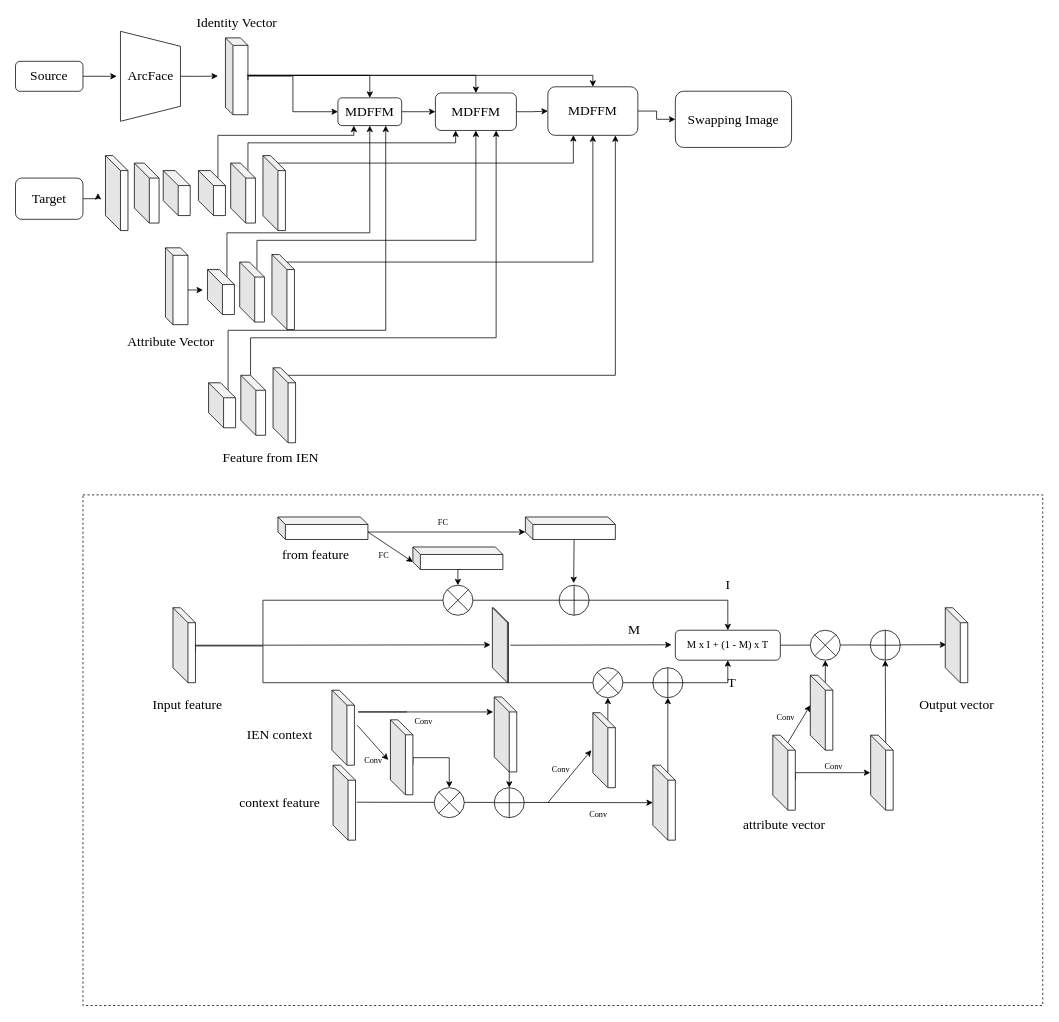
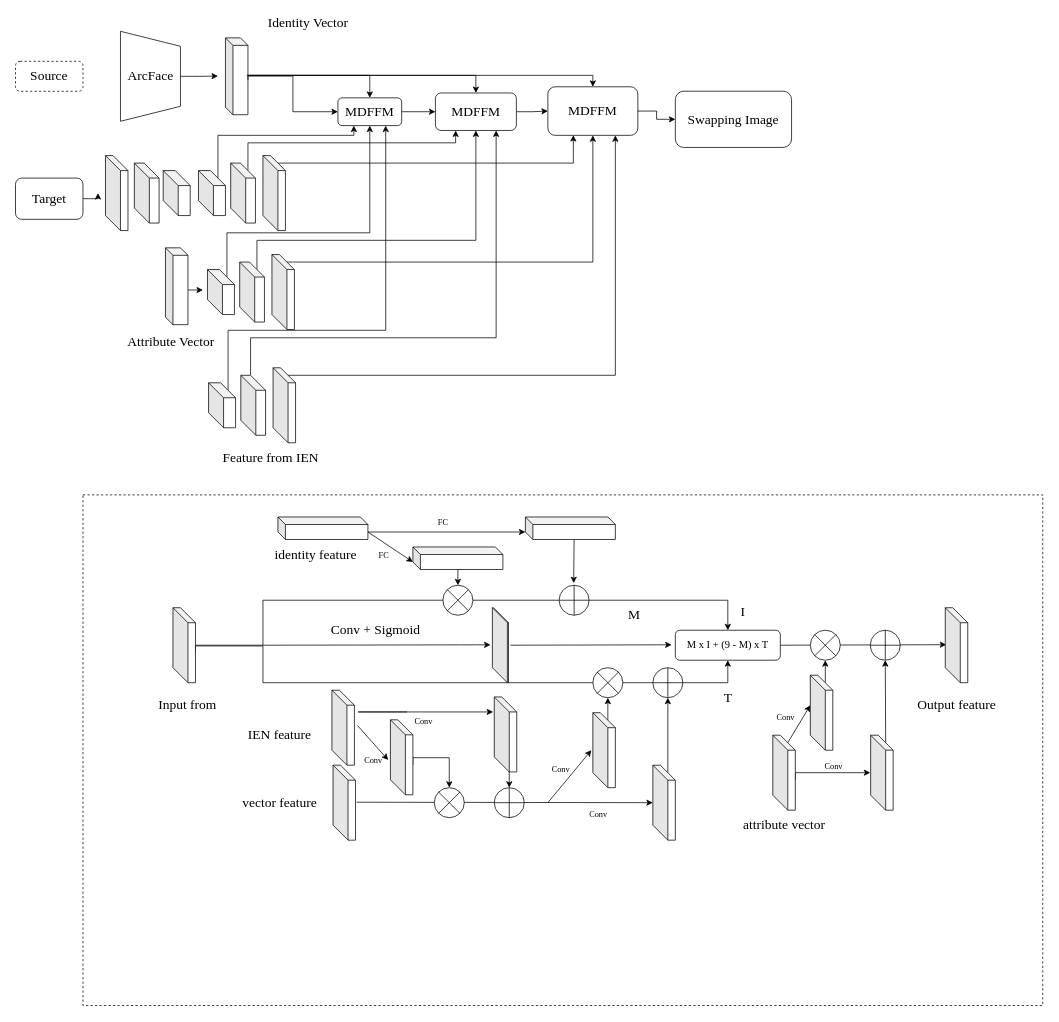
- <mxCell id="11" value="&lt;font style=&quot;font-size: 18px&quot; face=&quot;Comic Sans MS&quot;&gt;Identity Vector&lt;/font&gt;" style="text;html=1;resizable=0;autosize=1;align=center;verticalAlign=middle;points=[];fillColor=none;strokeColor=none;rounded=0;" parent="1" vertex="1"><mxGeometry x="240" y="20" width="150" height="20" as="geometry" /></mxCell>
+ <mxCell id="11" value="&lt;font style=&quot;font-size: 18px&quot; face=&quot;Comic Sans MS&quot;&gt;Identity Vector&lt;/font&gt;" style="text;html=1;resizable=0;autosize=1;align=center;verticalAlign=middle;points=[];fillColor=none;strokeColor=none;rounded=0;" parent="1" vertex="1"><mxGeometry x="335" y="20" width="150" height="20" as="geometry" /></mxCell>
- <mxCell id="4" value="&lt;font face=&quot;Comic Sans MS&quot; style=&quot;font-size: 18px&quot;&gt;Source&lt;/font&gt;" style="rounded=1;whiteSpace=wrap;html=1;" parent="1" vertex="1"><mxGeometry x="20" y="81.25" width="90" height="40" as="geometry" /></mxCell>
+ <mxCell id="4" value="&lt;font face=&quot;Comic Sans MS&quot; style=&quot;font-size: 18px&quot;&gt;Source&lt;/font&gt;" style="rounded=1;whiteSpace=wrap;html=1;dashed=1;" parent="1" vertex="1"><mxGeometry x="20" y="81.25" width="90" height="40" as="geometry" /></mxCell>
- <mxCell id="3" style="edgeStyle=orthogonalEdgeStyle;rounded=0;orthogonalLoop=1;jettySize=auto;html=1;exitX=1;exitY=0.5;exitDx=0;exitDy=0;" parent="1" source="4" target="9" edge="1"><mxGeometry relative="1" as="geometry" /></mxCell>
- <mxCell id="54" value="&lt;font style=&quot;font-size: 18px&quot; face=&quot;Comic Sans MS&quot;&gt;from feature&lt;/font&gt;" style="text;html=1;resizable=0;autosize=1;align=center;verticalAlign=middle;points=[];fillColor=none;strokeColor=none;rounded=0;" parent="1" vertex="1"><mxGeometry x="345" y="729" width="150" height="20" as="geometry" /></mxCell>
+ <mxCell id="54" value="&lt;font style=&quot;font-size: 18px&quot; face=&quot;Comic Sans MS&quot;&gt;identity feature&lt;/font&gt;" style="text;html=1;resizable=0;autosize=1;align=center;verticalAlign=middle;points=[];fillColor=none;strokeColor=none;rounded=0;" parent="1" vertex="1"><mxGeometry x="345" y="729" width="150" height="20" as="geometry" /></mxCell>
- <mxCell id="92" value="&lt;font style=&quot;font-size: 18px&quot; face=&quot;Comic Sans MS&quot;&gt;I&lt;/font&gt;" style="text;html=1;resizable=0;autosize=1;align=center;verticalAlign=middle;points=[];fillColor=none;strokeColor=none;rounded=0;" parent="1" vertex="1"><mxGeometry x="955" y="770" width="30" height="20" as="geometry" /></mxCell>
+ <mxCell id="92" value="&lt;font style=&quot;font-size: 18px&quot; face=&quot;Comic Sans MS&quot;&gt;I&lt;/font&gt;" style="text;html=1;resizable=0;autosize=1;align=center;verticalAlign=middle;points=[];fillColor=none;strokeColor=none;rounded=0;" parent="1" vertex="1"><mxGeometry x="975" y="805" width="30" height="20" as="geometry" /></mxCell>
+ <mxCell id="96" value="&lt;font style=&quot;font-size: 18px&quot; face=&quot;Comic Sans MS&quot;&gt;Conv + Sigmoid&lt;/font&gt;" style="text;html=1;resizable=0;autosize=1;align=center;verticalAlign=middle;points=[];fillColor=none;strokeColor=none;rounded=0;" parent="1" vertex="1"><mxGeometry x="430" y="830" width="140" height="20" as="geometry" /></mxCell>
- <mxCell id="93" value="&lt;font style=&quot;font-size: 18px&quot; face=&quot;Comic Sans MS&quot;&gt;M&lt;/font&gt;" style="text;html=1;resizable=0;autosize=1;align=center;verticalAlign=middle;points=[];fillColor=none;strokeColor=none;rounded=0;" parent="1" vertex="1"><mxGeometry x="830" y="830" width="30" height="20" as="geometry" /></mxCell>
+ <mxCell id="93" value="&lt;font style=&quot;font-size: 18px&quot; face=&quot;Comic Sans MS&quot;&gt;M&lt;/font&gt;" style="text;html=1;resizable=0;autosize=1;align=center;verticalAlign=middle;points=[];fillColor=none;strokeColor=none;rounded=0;" parent="1" vertex="1"><mxGeometry x="830" y="810" width="30" height="20" as="geometry" /></mxCell>
- <mxCell id="90" value="&lt;font face=&quot;Comic Sans MS&quot; style=&quot;font-size: 14px&quot;&gt;M x I + (1 - M) x T&lt;/font&gt;" style="rounded=1;whiteSpace=wrap;html=1;" parent="1" vertex="1"><mxGeometry x="900" y="840" width="140" height="40" as="geometry" /></mxCell>
+ <mxCell id="90" value="&lt;font face=&quot;Comic Sans MS&quot; style=&quot;font-size: 14px&quot;&gt;M x I + (9 - M) x T&lt;/font&gt;" style="rounded=1;whiteSpace=wrap;html=1;" parent="1" vertex="1"><mxGeometry x="900" y="840" width="140" height="40" as="geometry" /></mxCell>
- <mxCell id="91" value="&lt;font style=&quot;font-size: 18px&quot; face=&quot;Comic Sans MS&quot;&gt;T&lt;/font&gt;" style="text;html=1;resizable=0;autosize=1;align=center;verticalAlign=middle;points=[];fillColor=none;strokeColor=none;rounded=0;" parent="1" vertex="1"><mxGeometry x="960" y="900" width="30" height="20" as="geometry" /></mxCell>
+ <mxCell id="91" value="&lt;font style=&quot;font-size: 18px&quot; face=&quot;Comic Sans MS&quot;&gt;T&lt;/font&gt;" style="text;html=1;resizable=0;autosize=1;align=center;verticalAlign=middle;points=[];fillColor=none;strokeColor=none;rounded=0;" parent="1" vertex="1"><mxGeometry x="955" y="920" width="30" height="20" as="geometry" /></mxCell>
- <mxCell id="61" value="&lt;font style=&quot;font-size: 18px&quot; face=&quot;Comic Sans MS&quot;&gt;Input feature&lt;/font&gt;" style="text;html=1;resizable=0;autosize=1;align=center;verticalAlign=middle;points=[];fillColor=none;strokeColor=none;rounded=0;" parent="1" vertex="1"><mxGeometry x="183.5" y="930" width="130" height="20" as="geometry" /></mxCell>
+ <mxCell id="61" value="&lt;font style=&quot;font-size: 18px&quot; face=&quot;Comic Sans MS&quot;&gt;Input from&lt;/font&gt;" style="text;html=1;resizable=0;autosize=1;align=center;verticalAlign=middle;points=[];fillColor=none;strokeColor=none;rounded=0;" parent="1" vertex="1"><mxGeometry x="183.5" y="930" width="130" height="20" as="geometry" /></mxCell>
- <mxCell id="95" value="&lt;font style=&quot;font-size: 18px&quot; face=&quot;Comic Sans MS&quot;&gt;Output vector&lt;/font&gt;" style="text;html=1;resizable=0;autosize=1;align=center;verticalAlign=middle;points=[];fillColor=none;strokeColor=none;rounded=0;" parent="1" vertex="1"><mxGeometry x="1200" y="930" width="150" height="20" as="geometry" /></mxCell>
+ <mxCell id="95" value="&lt;font style=&quot;font-size: 18px&quot; face=&quot;Comic Sans MS&quot;&gt;Output feature&lt;/font&gt;" style="text;html=1;resizable=0;autosize=1;align=center;verticalAlign=middle;points=[];fillColor=none;strokeColor=none;rounded=0;" parent="1" vertex="1"><mxGeometry x="1200" y="930" width="150" height="20" as="geometry" /></mxCell>
- <mxCell id="70" value="&lt;font style=&quot;font-size: 18px&quot; face=&quot;Comic Sans MS&quot;&gt;IEN context&lt;/font&gt;" style="text;html=1;resizable=0;autosize=1;align=center;verticalAlign=middle;points=[];fillColor=none;strokeColor=none;rounded=0;" parent="1" vertex="1"><mxGeometry x="312" y="969" width="120" height="20" as="geometry" /></mxCell>
+ <mxCell id="70" value="&lt;font style=&quot;font-size: 18px&quot; face=&quot;Comic Sans MS&quot;&gt;IEN feature&lt;/font&gt;" style="text;html=1;resizable=0;autosize=1;align=center;verticalAlign=middle;points=[];fillColor=none;strokeColor=none;rounded=0;" parent="1" vertex="1"><mxGeometry x="312" y="969" width="120" height="20" as="geometry" /></mxCell>
- <mxCell id="67" value="&lt;font face=&quot;Comic Sans MS&quot;&gt;&lt;span style=&quot;font-size: 18px&quot;&gt;context feature&lt;/span&gt;&lt;/font&gt;" style="text;html=1;resizable=0;autosize=1;align=center;verticalAlign=middle;points=[];fillColor=none;strokeColor=none;rounded=0;" parent="1" vertex="1"><mxGeometry x="297" y="1059.5" width="150" height="20" as="geometry" /></mxCell>
+ <mxCell id="67" value="&lt;font face=&quot;Comic Sans MS&quot;&gt;&lt;span style=&quot;font-size: 18px&quot;&gt;vector feature&lt;/span&gt;&lt;/font&gt;" style="text;html=1;resizable=0;autosize=1;align=center;verticalAlign=middle;points=[];fillColor=none;strokeColor=none;rounded=0;" parent="1" vertex="1"><mxGeometry x="297" y="1059.5" width="150" height="20" as="geometry" /></mxCell>
